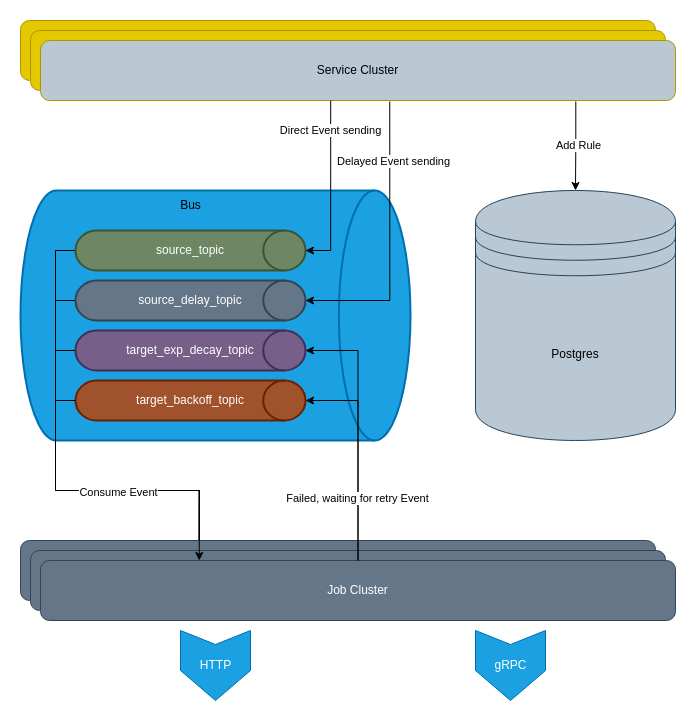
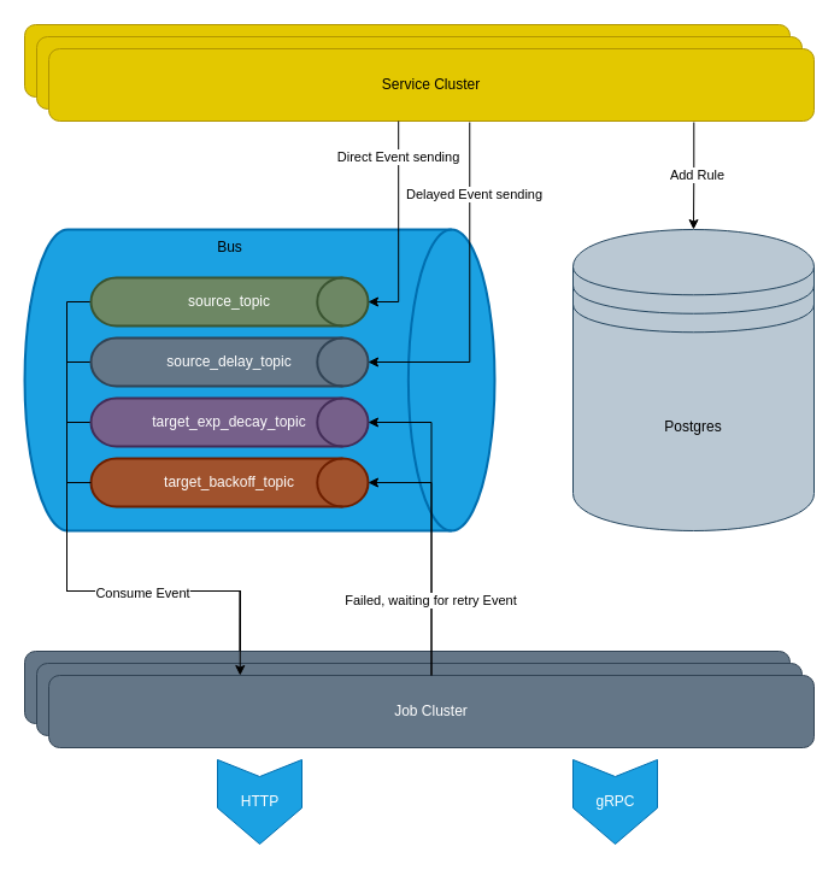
- <mxCell id="16" value="Service Cluster" style="rounded=1;whiteSpace=wrap;html=1;fillColor=#bac8d3;fontColor=#000000;strokeColor=#B09500;" parent="1" vertex="1"><mxGeometry x="40" y="40" width="635" height="60" as="geometry" /></mxCell>
+ <mxCell id="16" value="Service Cluster" style="rounded=1;whiteSpace=wrap;html=1;fillColor=#e3c800;fontColor=#000000;strokeColor=#B09500;" parent="1" vertex="1"><mxGeometry x="40" y="40" width="635" height="60" as="geometry" /></mxCell>
